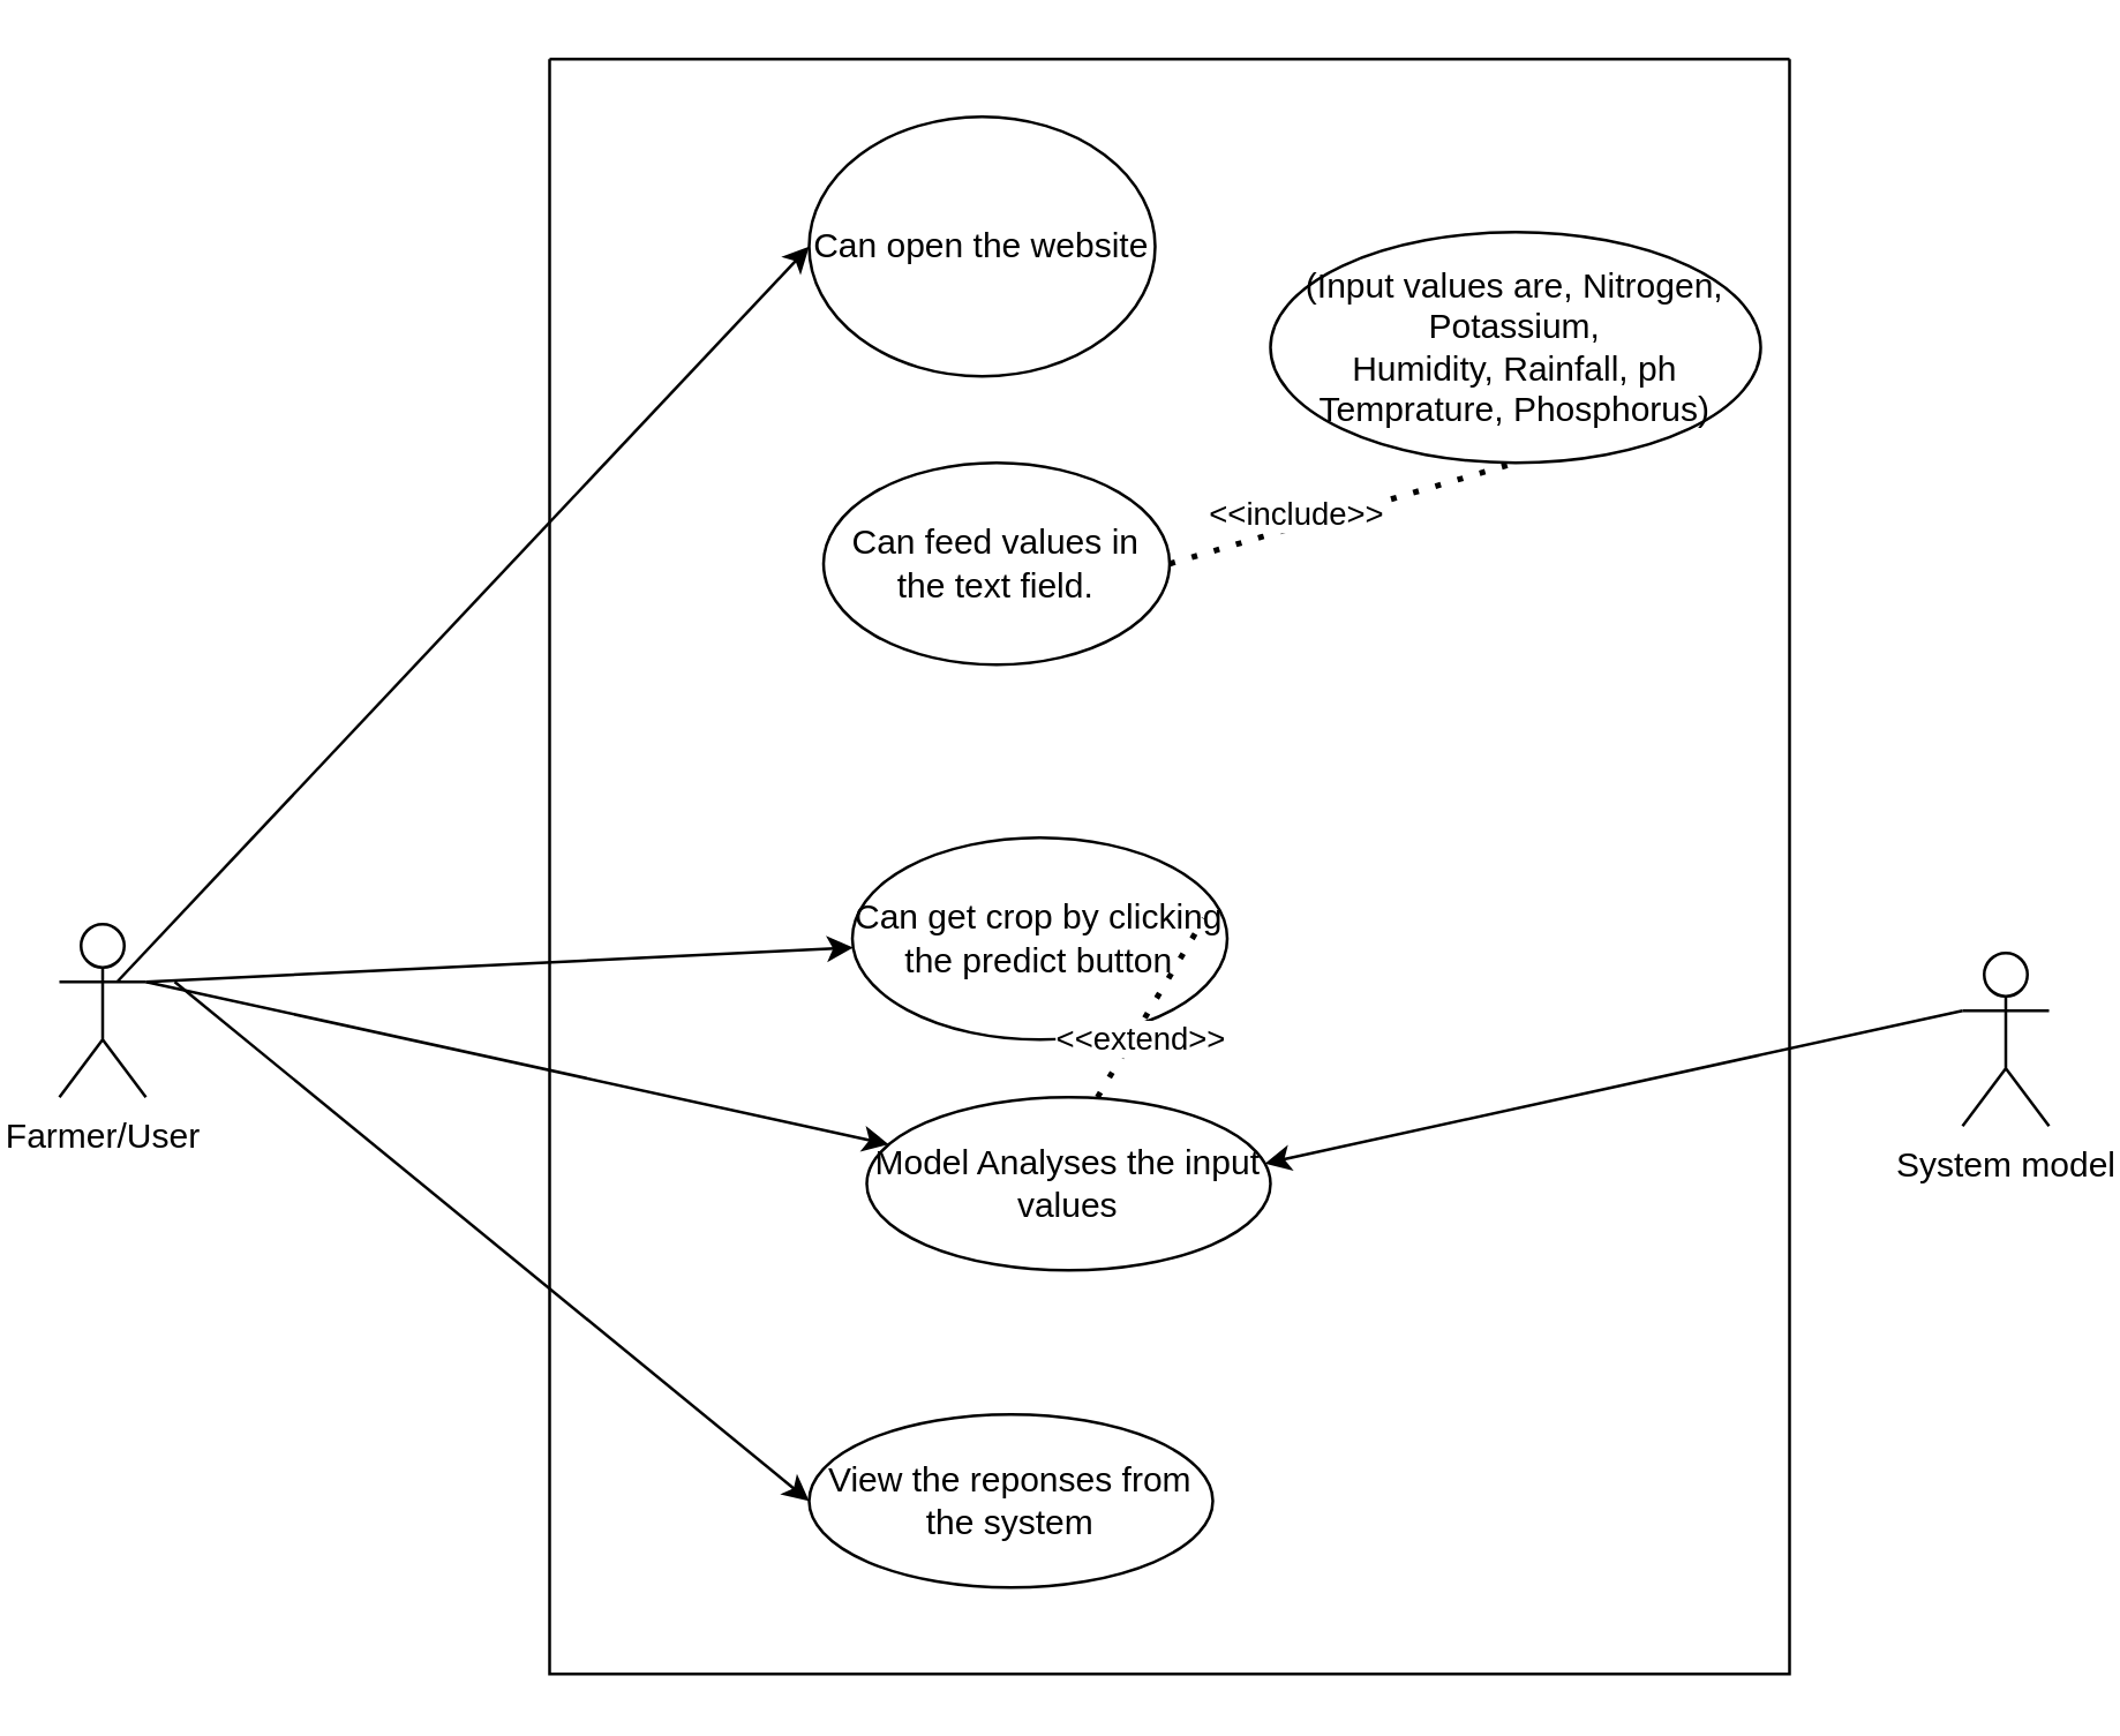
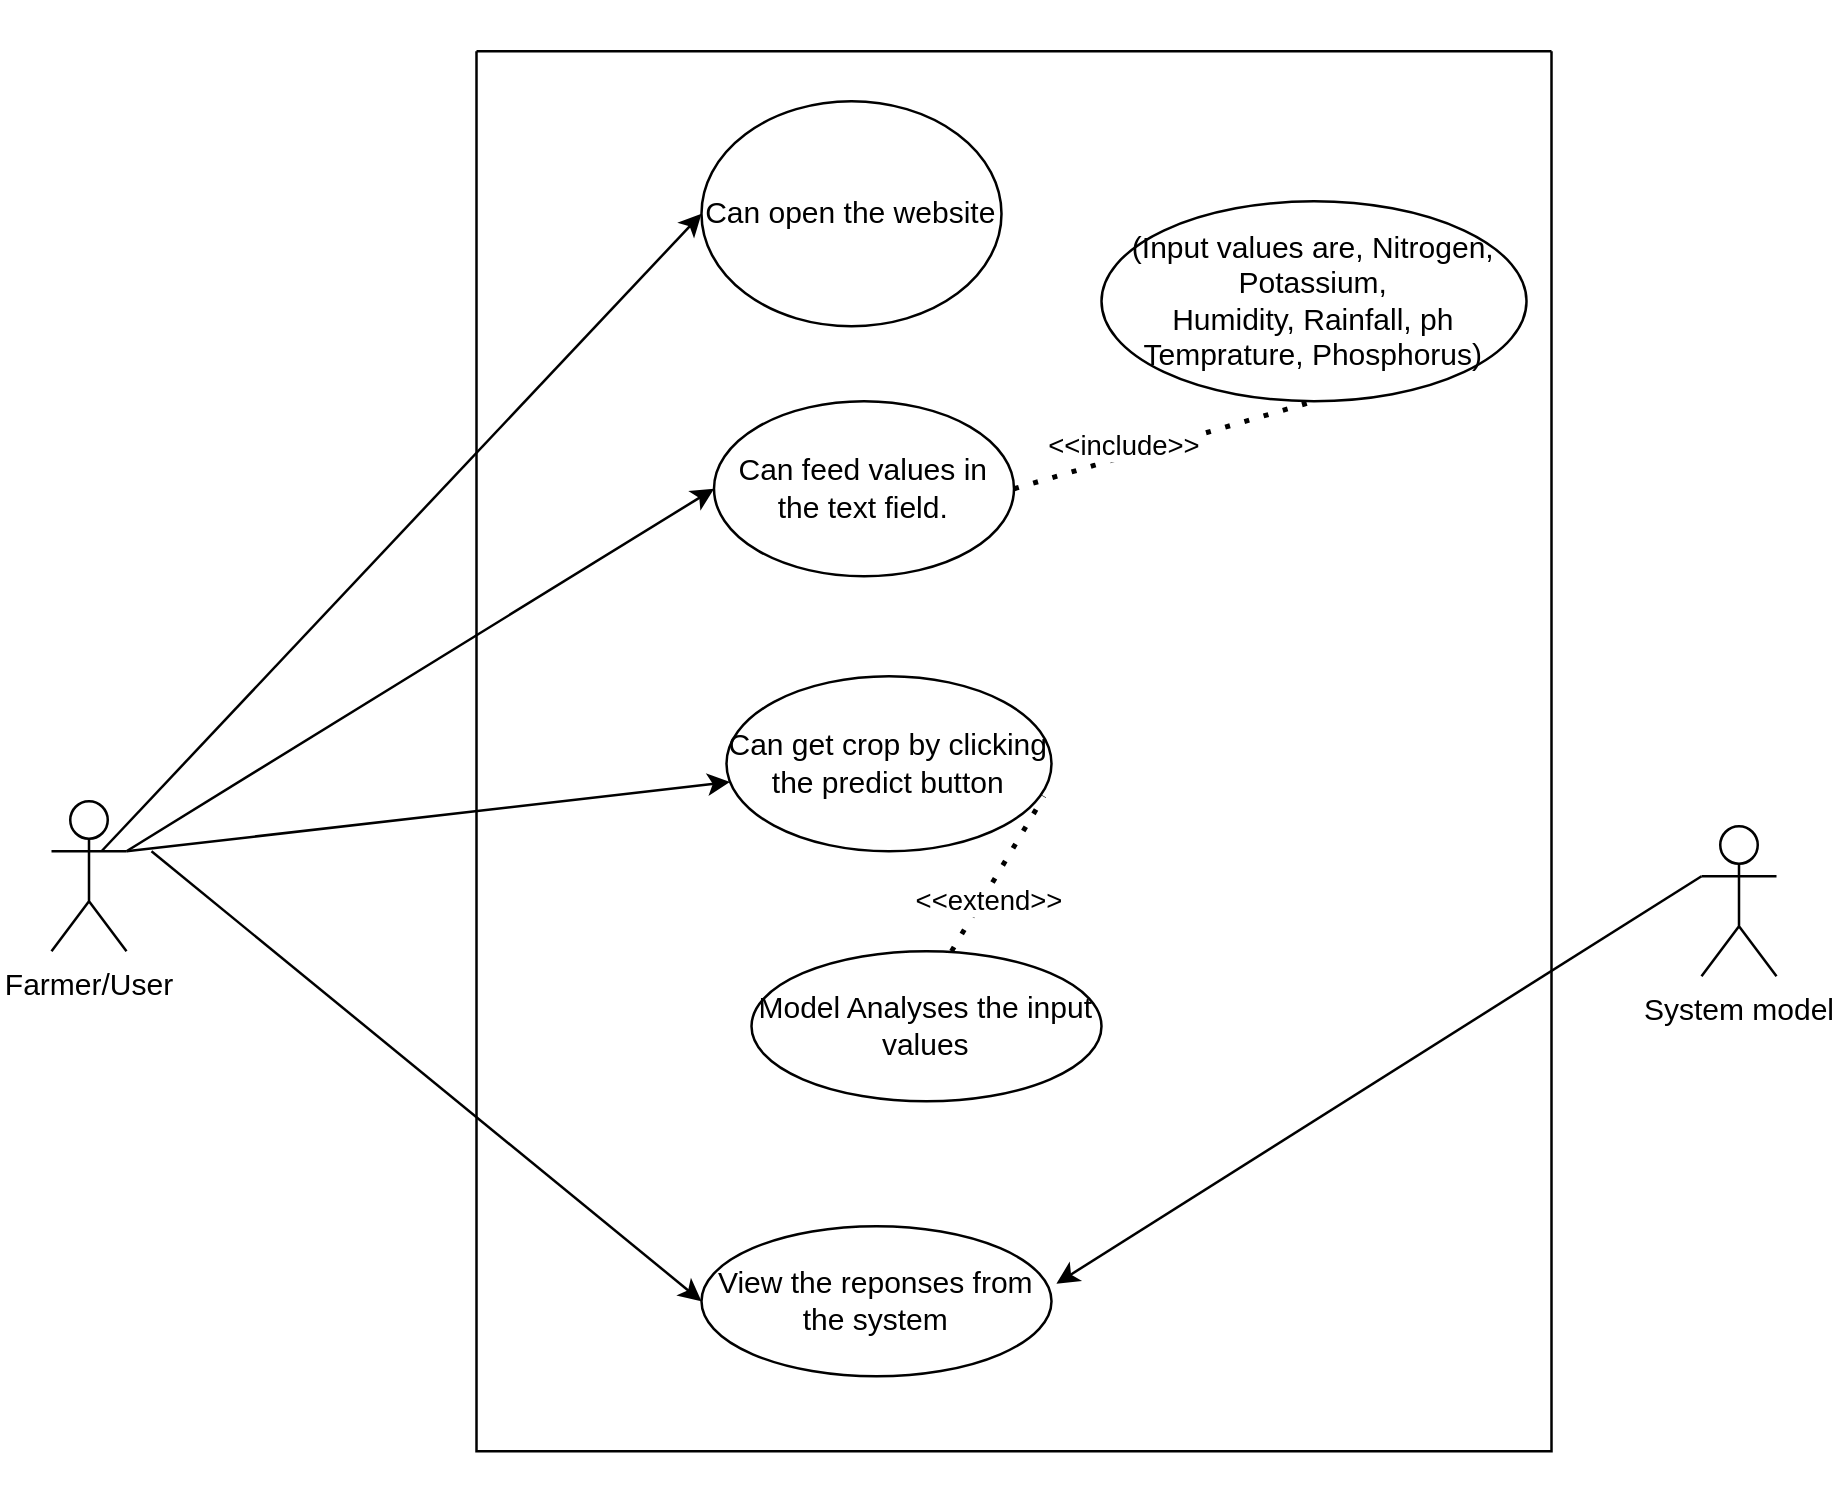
- <mxCell id="8" value="Can get crop by clicking the predict button" style="ellipse;whiteSpace=wrap;html=1;" vertex="1" parent="2"><mxGeometry x="105" y="270" width="130" height="70" as="geometry" /></mxCell>
+ <mxCell id="8" value="Can get crop by clicking the predict button" style="ellipse;whiteSpace=wrap;html=1;" vertex="1" parent="2"><mxGeometry x="100" y="250" width="130" height="70" as="geometry" /></mxCell>
- <mxCell id="16" value="" style="endArrow=classic;html=1;rounded=0;exitX=1;exitY=0.333;exitDx=0;exitDy=0;exitPerimeter=0;" edge="1" parent="1" source="13" target="9"><mxGeometry width="50" height="50" relative="1" as="geometry"><mxPoint x="180" y="370" as="sourcePoint" /><mxPoint x="230" y="320" as="targetPoint" /></mxGeometry></mxCell>
+ <mxCell id="16" value="" style="endArrow=classic;html=1;rounded=0;exitX=1;exitY=0.333;exitDx=0;exitDy=0;exitPerimeter=0;entryX=0;entryY=0.5;entryDx=0;entryDy=0;" edge="1" parent="1" source="13" target="4"><mxGeometry width="50" height="50" relative="1" as="geometry"><mxPoint x="180" y="370" as="sourcePoint" /><mxPoint x="230" y="320" as="targetPoint" /></mxGeometry></mxCell>
- <mxCell id="19" value="" style="endArrow=classic;html=1;rounded=0;entryX=0.986;entryY=0.383;entryDx=0;entryDy=0;entryPerimeter=0;exitX=0;exitY=0.333;exitDx=0;exitDy=0;exitPerimeter=0;" edge="1" parent="1" source="14" target="9"><mxGeometry width="50" height="50" relative="1" as="geometry"><mxPoint x="680" y="370" as="sourcePoint" /><mxPoint x="730" y="320" as="targetPoint" /></mxGeometry></mxCell>
+ <mxCell id="20" value="" style="endArrow=classic;html=1;rounded=0;entryX=1.014;entryY=0.383;entryDx=0;entryDy=0;entryPerimeter=0;exitX=0;exitY=0.333;exitDx=0;exitDy=0;exitPerimeter=0;" edge="1" parent="1" source="14" target="10"><mxGeometry width="50" height="50" relative="1" as="geometry"><mxPoint x="680" y="490" as="sourcePoint" /><mxPoint x="640" y="590" as="targetPoint" /></mxGeometry></mxCell>
